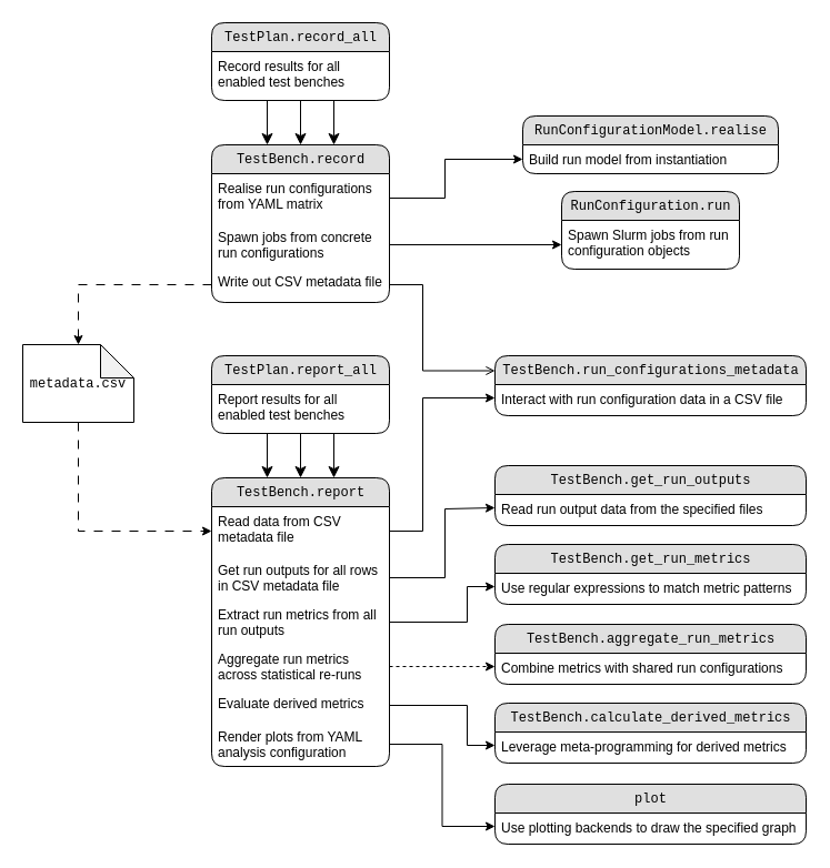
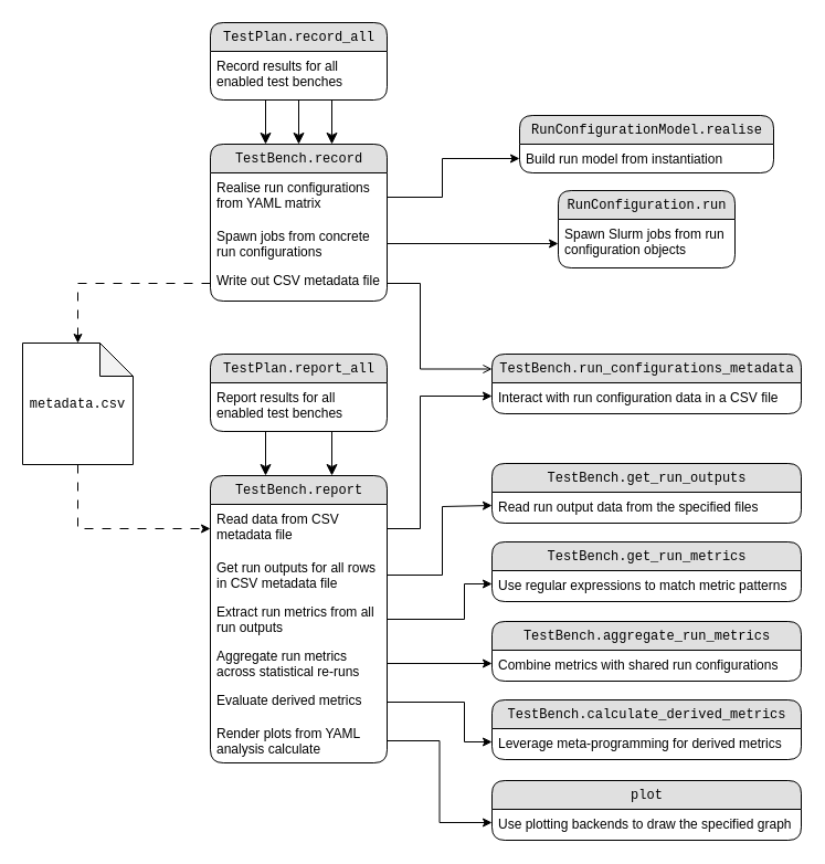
- <mxCell id="9" value="&lt;font face=&quot;Courier New&quot;&gt;metadata.csv&lt;/font&gt;" style="shape=note;whiteSpace=wrap;html=1;backgroundOutline=1;darkOpacity=0.05;" vertex="1" parent="1"><mxGeometry x="20" y="310" width="100" height="70" as="geometry" /></mxCell>
+ <mxCell id="9" value="&lt;font face=&quot;Courier New&quot;&gt;metadata.csv&lt;/font&gt;" style="shape=note;whiteSpace=wrap;html=1;backgroundOutline=1;darkOpacity=0.05;" vertex="1" parent="1"><mxGeometry x="20" y="310" width="100" height="110" as="geometry" /></mxCell>
- <mxCell id="24" style="edgeStyle=orthogonalEdgeStyle;html=1;labelBackgroundColor=none;startFill=0;startSize=8;endFill=1;endSize=8;fontFamily=Verdana;fontSize=12;" edge="1" parent="1" source="15" target="17"><mxGeometry relative="1" as="geometry" /></mxCell>
- <mxCell id="48" style="edgeStyle=orthogonalEdgeStyle;rounded=0;orthogonalLoop=1;jettySize=auto;html=1;exitX=1;exitY=0.5;exitDx=0;exitDy=0;entryX=0;entryY=0.5;entryDx=0;entryDy=0;dashed=1;" edge="1" parent="1" source="21" target="41"><mxGeometry relative="1" as="geometry" /></mxCell>
+ <mxCell id="48" style="edgeStyle=orthogonalEdgeStyle;rounded=0;orthogonalLoop=1;jettySize=auto;html=1;exitX=1;exitY=0.5;exitDx=0;exitDy=0;entryX=0;entryY=0.5;entryDx=0;entryDy=0;" edge="1" parent="1" source="21" target="41"><mxGeometry relative="1" as="geometry" /></mxCell>
- <mxCell id="23" value="Render plots from YAML analysis configuration" style="text;html=1;strokeColor=none;fillColor=none;spacingLeft=4;spacingRight=4;whiteSpace=wrap;overflow=hidden;rotatable=0;points=[[0,0.5],[1,0.5]];portConstraint=eastwest;" vertex="1" parent="17"><mxGeometry y="220" width="160" height="40" as="geometry" /></mxCell>
+ <mxCell id="23" value="Render plots from YAML analysis calculate" style="text;html=1;strokeColor=none;fillColor=none;spacingLeft=4;spacingRight=4;whiteSpace=wrap;overflow=hidden;rotatable=0;points=[[0,0.5],[1,0.5]];portConstraint=eastwest;" vertex="1" parent="17"><mxGeometry y="220" width="160" height="40" as="geometry" /></mxCell>
